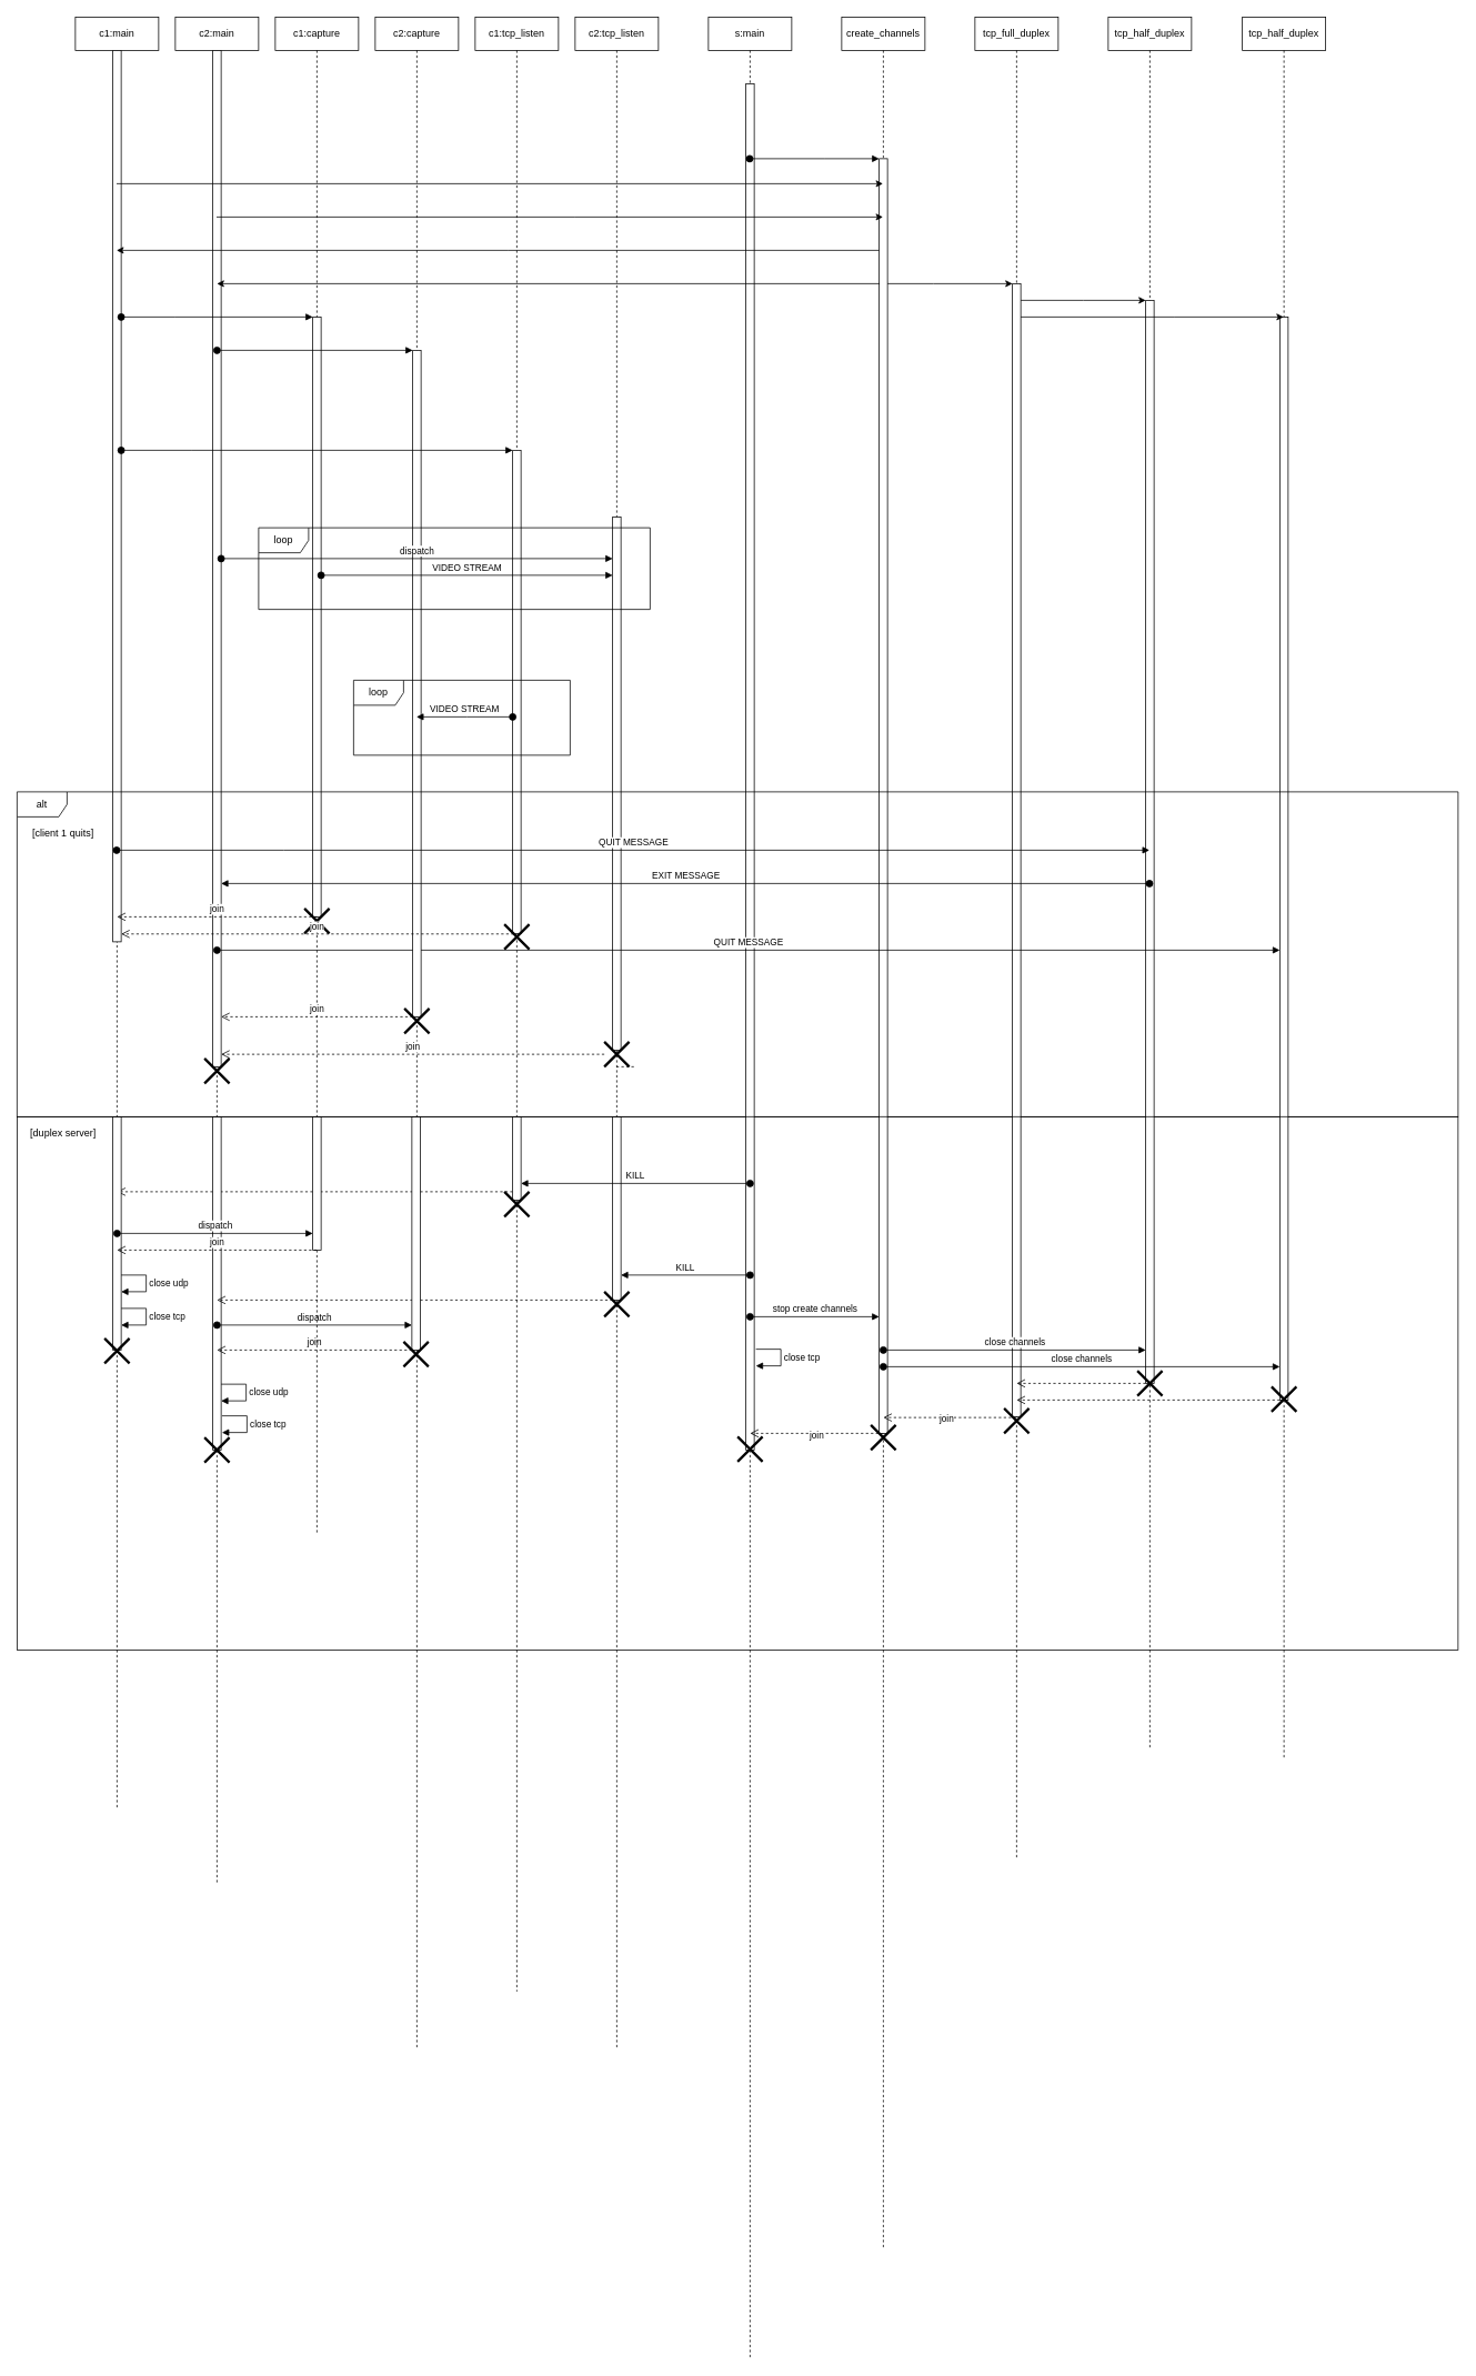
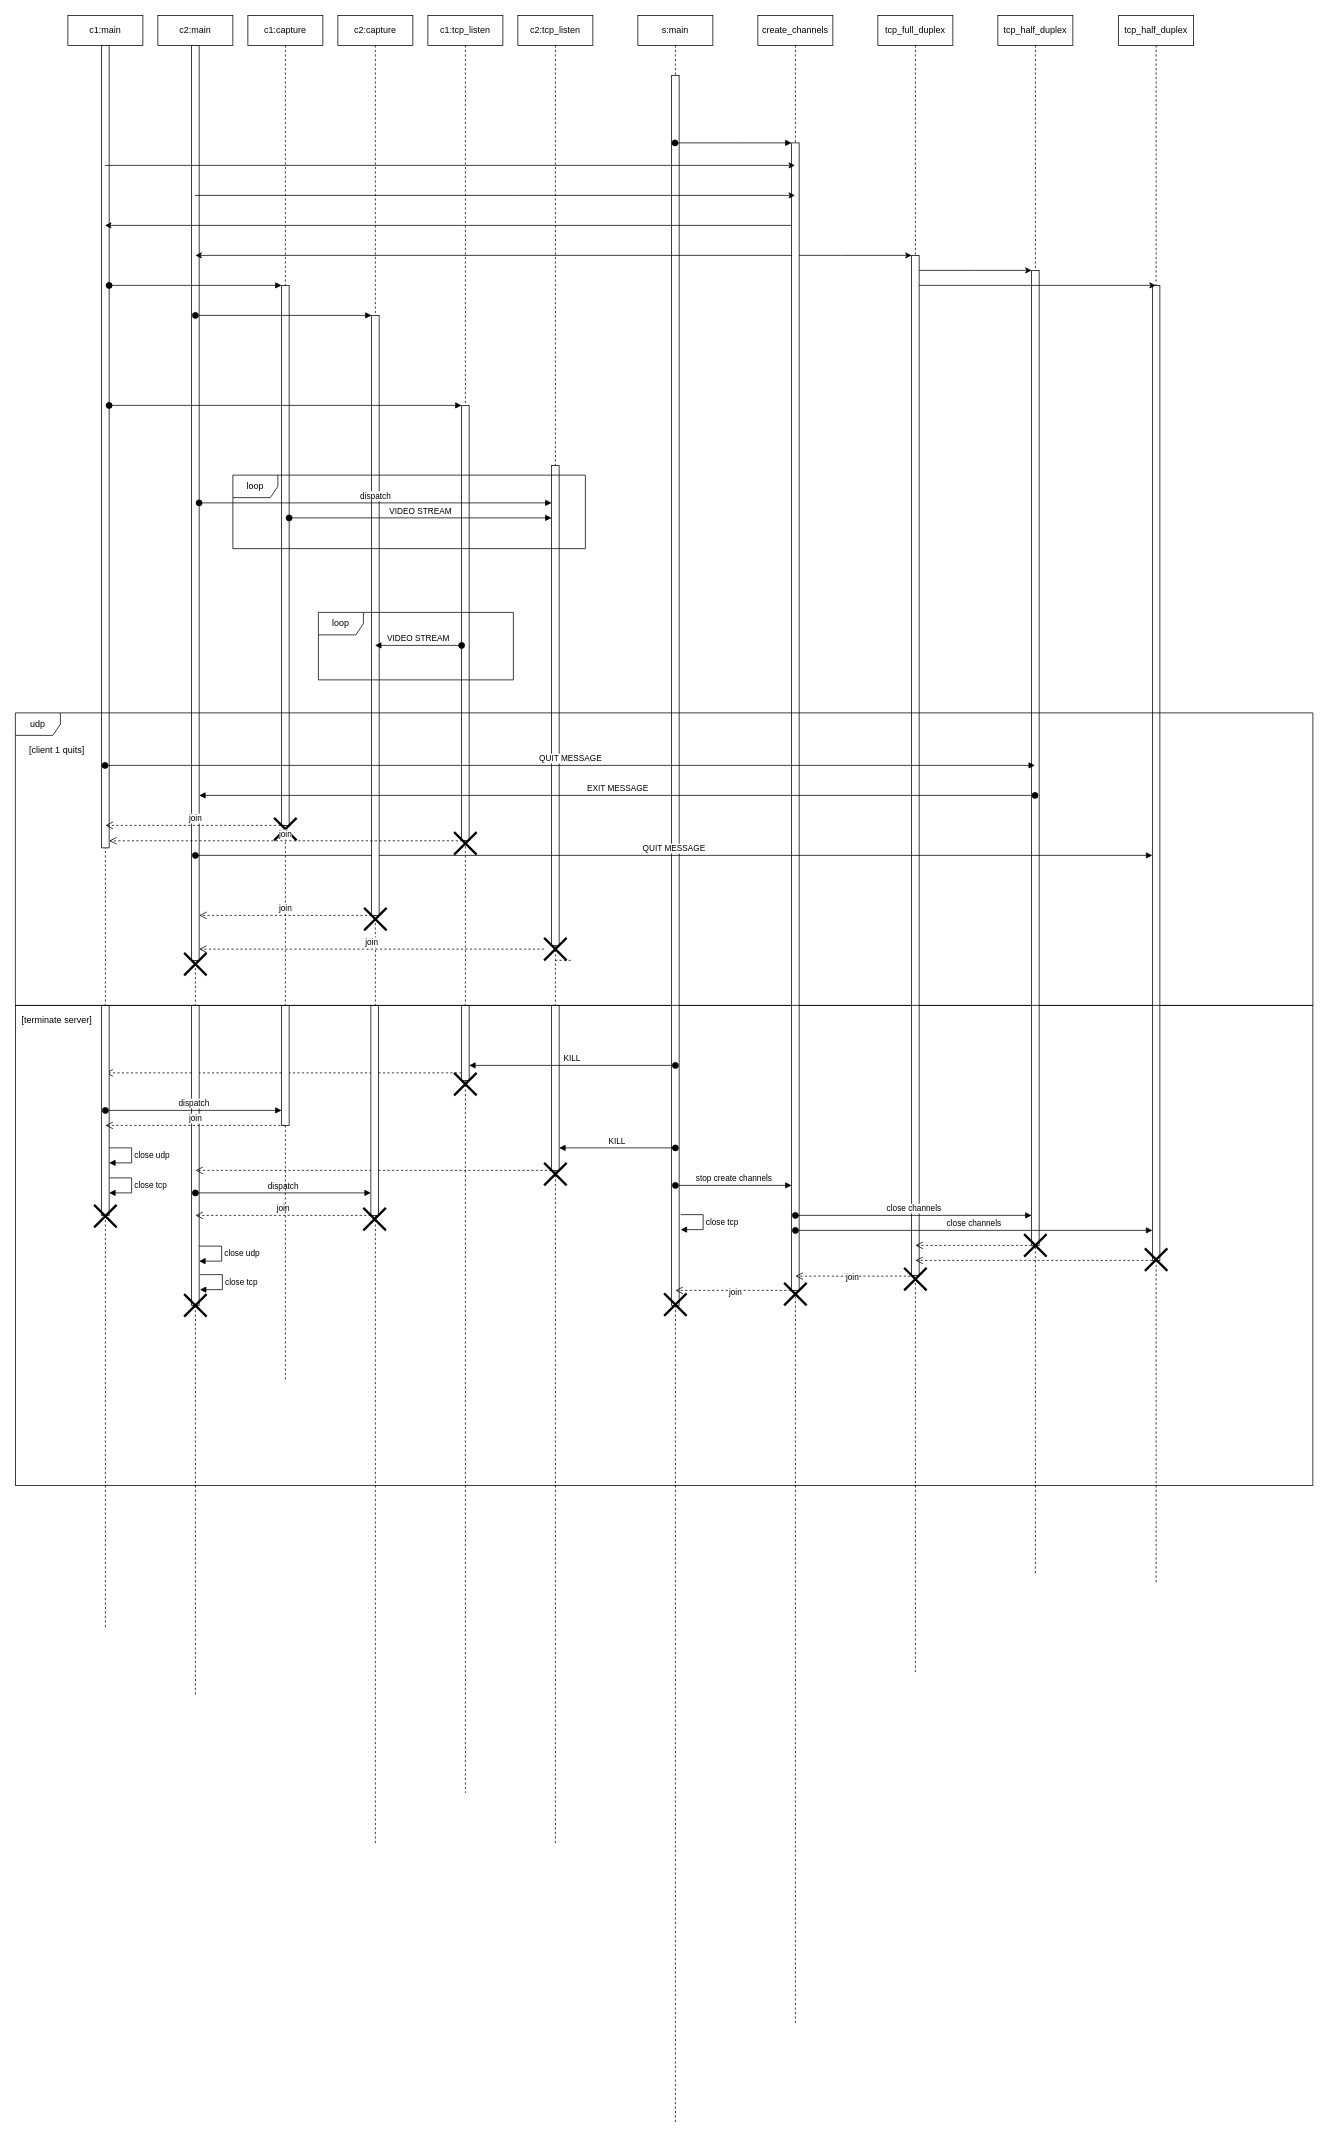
- <mxCell id="90" value="alt" style="shape=umlFrame;whiteSpace=wrap;html=1;" parent="1" vertex="1"><mxGeometry x="20" y="950" width="1730" height="390" as="geometry" /></mxCell>
+ <mxCell id="90" value="udp" style="shape=umlFrame;whiteSpace=wrap;html=1;" parent="1" vertex="1"><mxGeometry x="20" y="950" width="1730" height="390" as="geometry" /></mxCell>
- <mxCell id="7" value="[duplex server]" style="text;html=1;align=center;verticalAlign=middle;resizable=0;points=[];autosize=1;strokeColor=none;fillColor=none;" parent="3" vertex="1"><mxGeometry x="-70" y="1330" width="110" height="20" as="geometry" /></mxCell>
+ <mxCell id="7" value="[terminate server]" style="text;html=1;align=center;verticalAlign=middle;resizable=0;points=[];autosize=1;strokeColor=none;fillColor=none;" parent="3" vertex="1"><mxGeometry x="-70" y="1330" width="110" height="20" as="geometry" /></mxCell>
